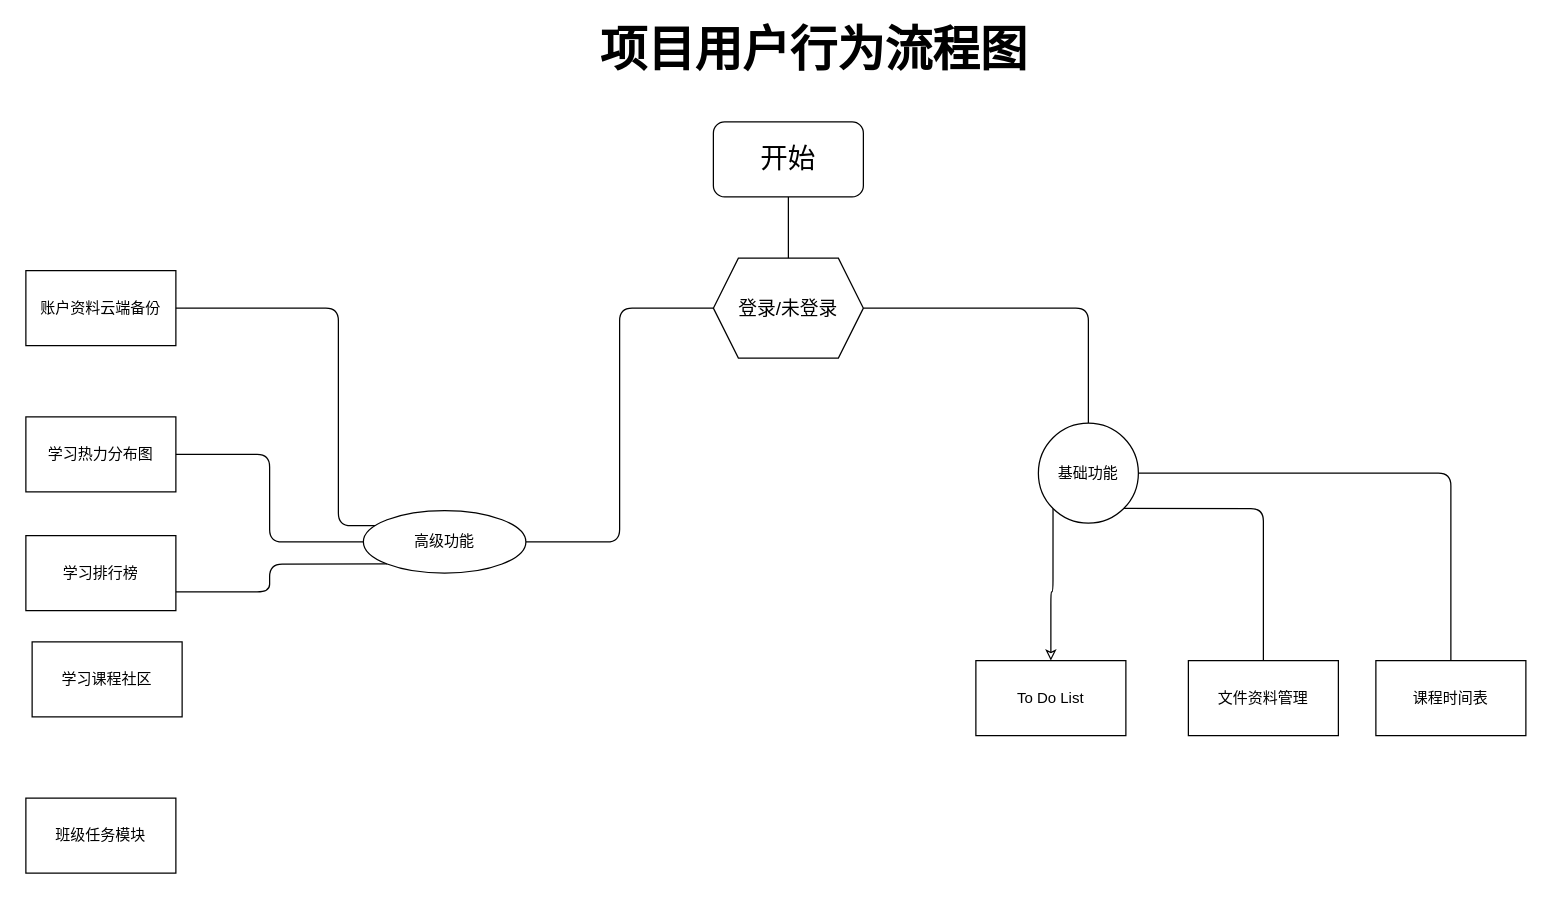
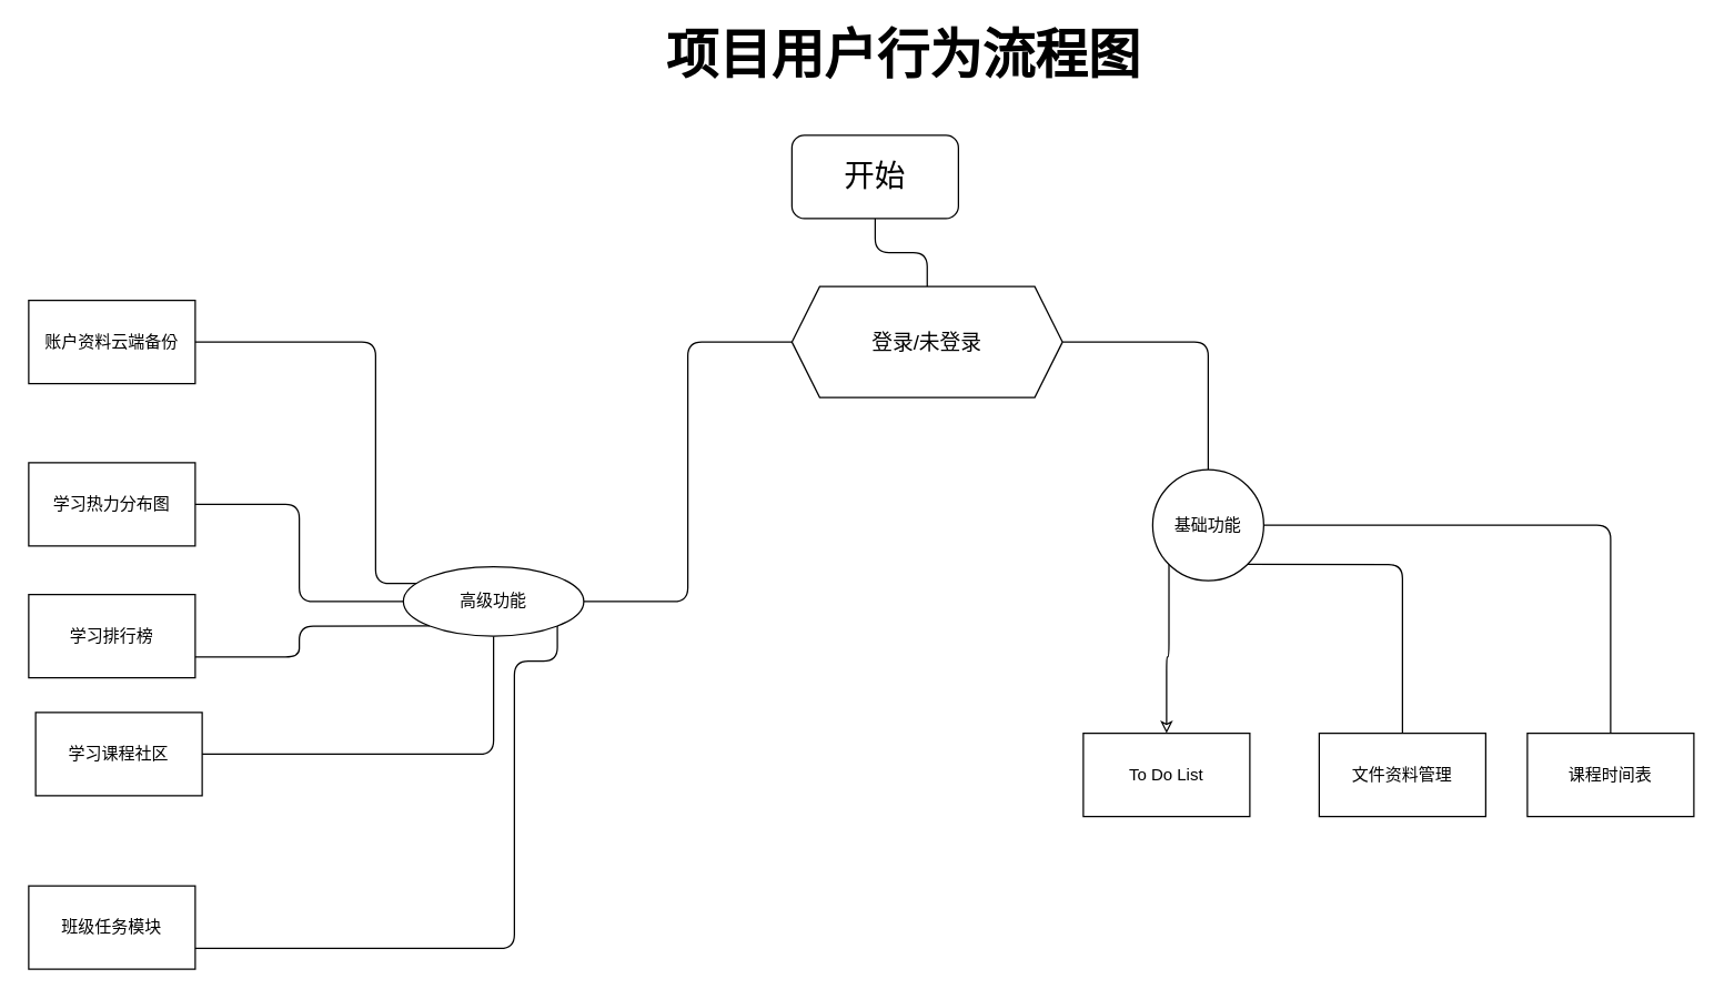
- <mxCell id="7" value="&lt;font style=&quot;font-size: 15px&quot;&gt;登录/未登录&lt;/font&gt;" style="shape=hexagon;perimeter=hexagonPerimeter2;whiteSpace=wrap;html=1;fixedSize=1;" parent="1" vertex="1"><mxGeometry x="570" y="206" width="120" height="80" as="geometry" /></mxCell>
+ <mxCell id="7" value="&lt;font style=&quot;font-size: 15px&quot;&gt;登录/未登录&lt;/font&gt;" style="shape=hexagon;perimeter=hexagonPerimeter2;whiteSpace=wrap;html=1;fixedSize=1;" parent="1" vertex="1"><mxGeometry x="570" y="206" width="195" height="80" as="geometry" /></mxCell>
+ <mxCell id="19" style="edgeStyle=orthogonalEdgeStyle;rounded=1;orthogonalLoop=1;jettySize=auto;html=1;exitX=0.5;exitY=1;exitDx=0;exitDy=0;entryX=1;entryY=0.5;entryDx=0;entryDy=0;endArrow=none;endFill=0;" parent="1" source="21" target="13" edge="1"><mxGeometry relative="1" as="geometry" /></mxCell>
+ <mxCell id="20" style="edgeStyle=orthogonalEdgeStyle;rounded=1;orthogonalLoop=1;jettySize=auto;html=1;exitX=1;exitY=1;exitDx=0;exitDy=0;entryX=1;entryY=0.75;entryDx=0;entryDy=0;endArrow=none;endFill=0;" parent="1" source="21" target="12" edge="1"><mxGeometry relative="1" as="geometry"><Array as="points"><mxPoint x="370" y="476" /><mxPoint x="370" y="683" /></Array></mxGeometry></mxCell>
